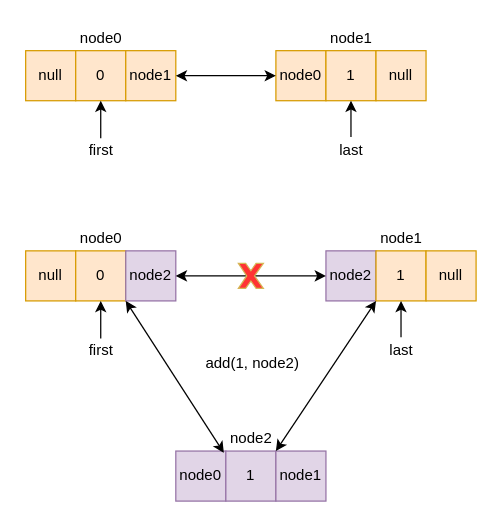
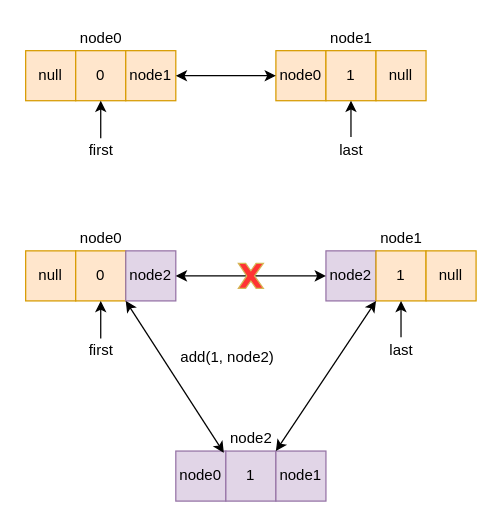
- <mxCell id="35" value="add(1, node2)" style="text;html=1;align=center;verticalAlign=middle;resizable=0;points=[];autosize=1;" vertex="1" parent="1"><mxGeometry x="156" y="280" width="90" height="20" as="geometry" /></mxCell>
+ <mxCell id="35" value="add(1, node2)" style="text;html=1;align=center;verticalAlign=middle;resizable=0;points=[];autosize=1;" vertex="1" parent="1"><mxGeometry x="136" y="275" width="90" height="20" as="geometry" /></mxCell>
